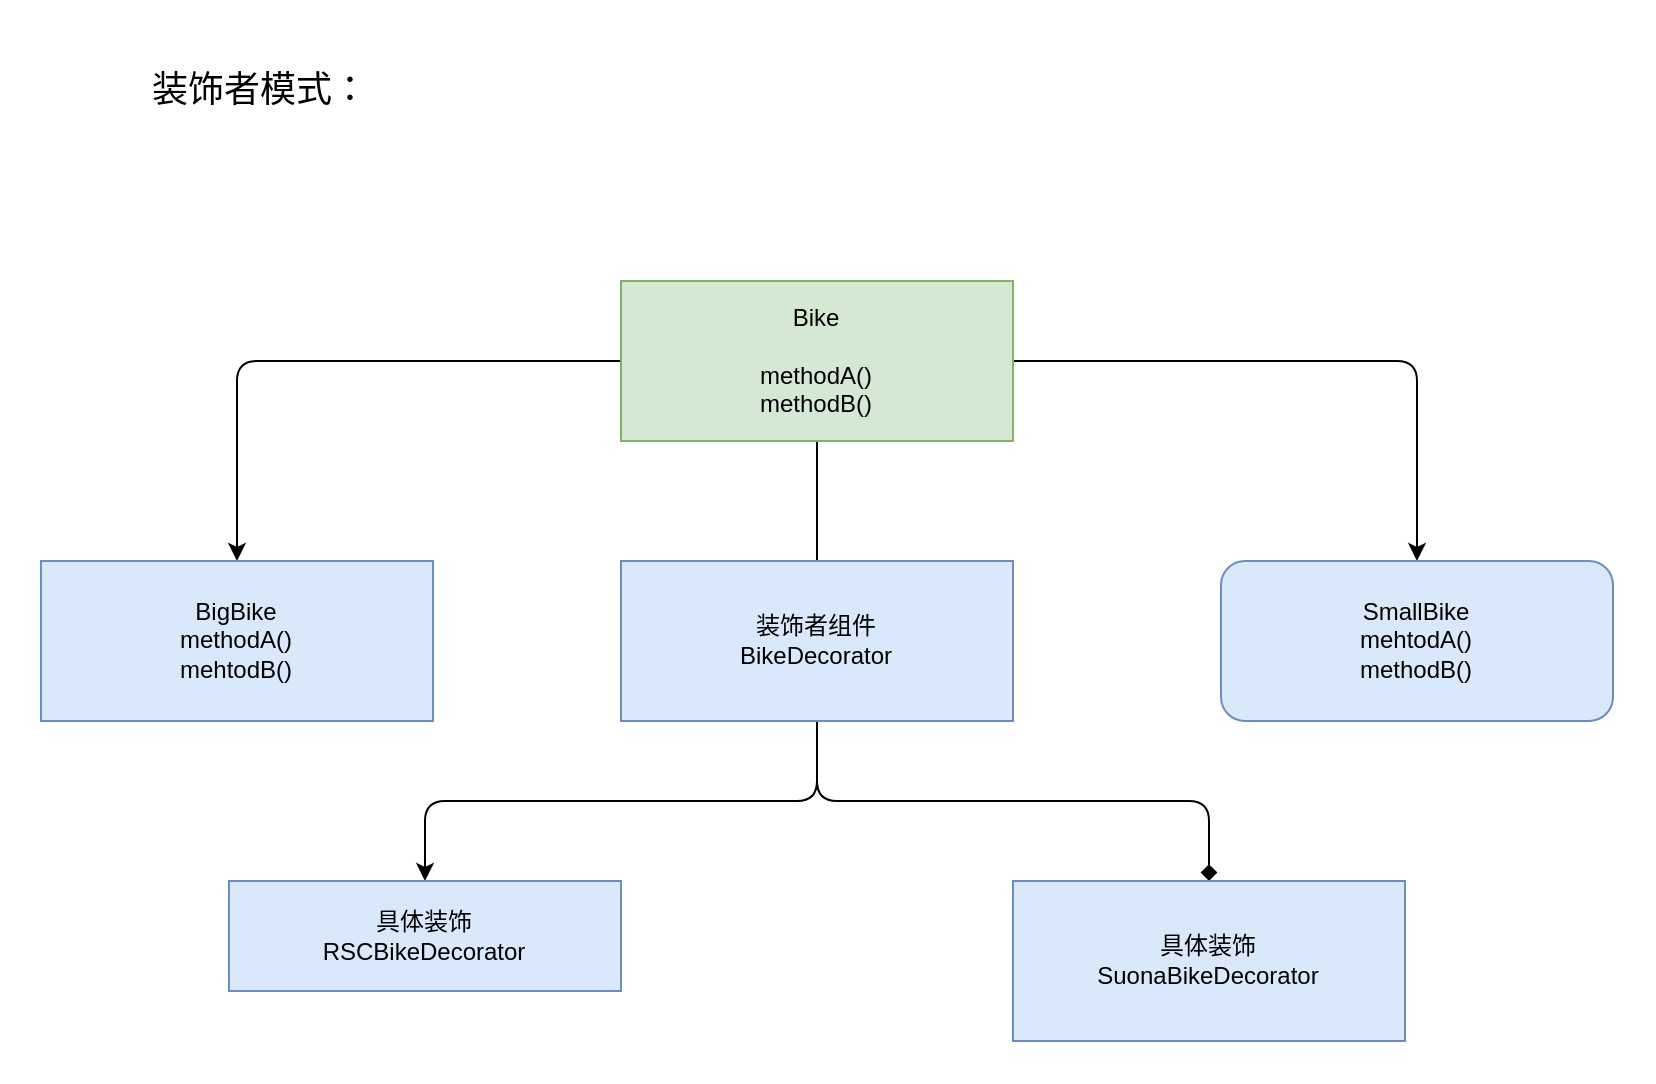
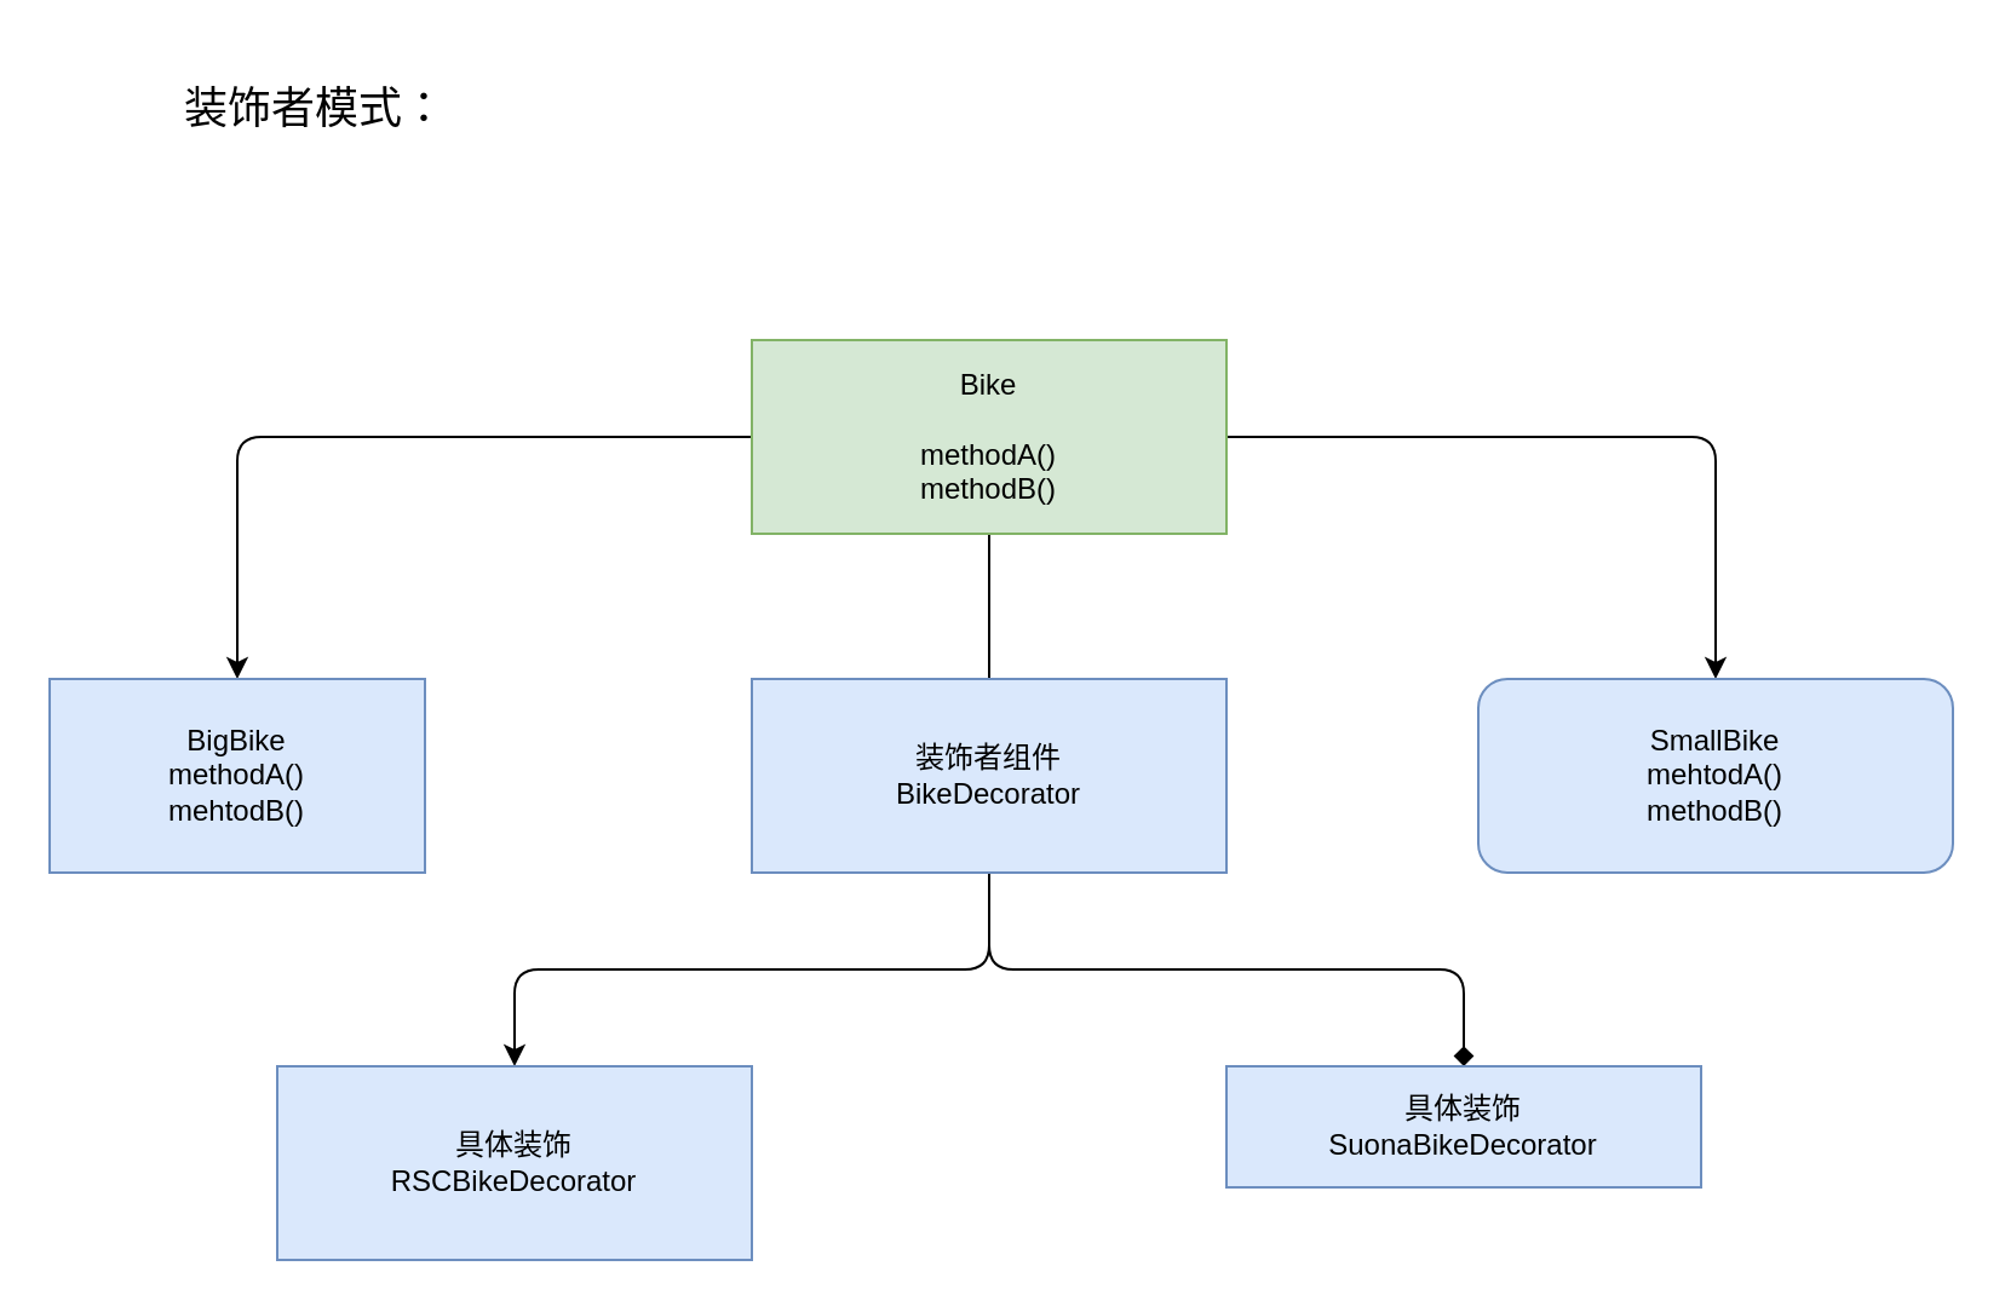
- <mxCell id="11" value="BigBike&lt;br&gt;methodA()&lt;br&gt;mehtodB()" style="rounded=0;whiteSpace=wrap;html=1;fillColor=#dae8fc;strokeColor=#6c8ebf;" vertex="1" parent="1"><mxGeometry x="20" y="280" width="196" height="80" as="geometry" /></mxCell>
+ <mxCell id="11" value="BigBike&lt;br&gt;methodA()&lt;br&gt;mehtodB()" style="rounded=0;whiteSpace=wrap;html=1;fillColor=#dae8fc;strokeColor=#6c8ebf;" vertex="1" parent="1"><mxGeometry x="20" y="280" width="155" height="80" as="geometry" /></mxCell>
- <mxCell id="9" value="具体装饰&lt;br&gt;RSCBikeDecorator&lt;br&gt;" style="rounded=0;whiteSpace=wrap;html=1;fillColor=#dae8fc;strokeColor=#6c8ebf;" vertex="1" parent="1"><mxGeometry x="114" y="440" width="196" height="55" as="geometry" /></mxCell>
+ <mxCell id="9" value="具体装饰&lt;br&gt;RSCBikeDecorator&lt;br&gt;" style="rounded=0;whiteSpace=wrap;html=1;fillColor=#dae8fc;strokeColor=#6c8ebf;" vertex="1" parent="1"><mxGeometry x="114" y="440" width="196" height="80" as="geometry" /></mxCell>
- <mxCell id="10" value="具体装饰&lt;br&gt;SuonaBikeDecorator" style="rounded=0;whiteSpace=wrap;html=1;fillColor=#dae8fc;strokeColor=#6c8ebf;" vertex="1" parent="1"><mxGeometry x="506" y="440" width="196" height="80" as="geometry" /></mxCell>
+ <mxCell id="10" value="具体装饰&lt;br&gt;SuonaBikeDecorator" style="rounded=0;whiteSpace=wrap;html=1;fillColor=#dae8fc;strokeColor=#6c8ebf;" vertex="1" parent="1"><mxGeometry x="506" y="440" width="196" height="50" as="geometry" /></mxCell>
